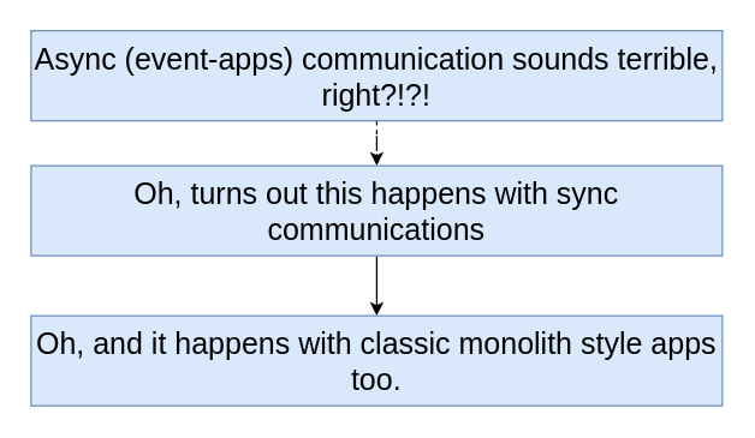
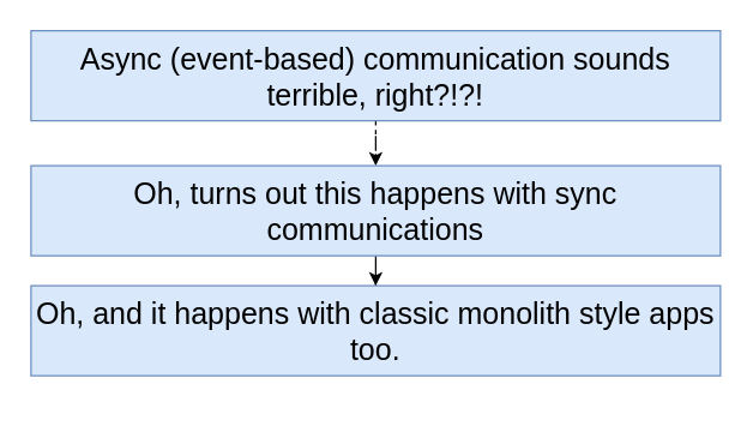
- <mxCell id="3" value="Async (event-apps) communication sounds terrible, right?!?!" style="rounded=0;whiteSpace=wrap;html=1;fontSize=20;align=center;fillColor=#dae8fc;strokeColor=#6c8ebf;" vertex="1" parent="1"><mxGeometry x="20" y="20" width="460" height="60" as="geometry" /></mxCell>
+ <mxCell id="3" value="Async (event-based) communication sounds terrible, right?!?!" style="rounded=0;whiteSpace=wrap;html=1;fontSize=20;align=center;fillColor=#dae8fc;strokeColor=#6c8ebf;" vertex="1" parent="1"><mxGeometry x="20" y="20" width="460" height="60" as="geometry" /></mxCell>
- <mxCell id="6" value="Oh, and it happens with classic monolith style apps too." style="rounded=0;whiteSpace=wrap;html=1;fontSize=20;align=center;fillColor=#dae8fc;strokeColor=#6c8ebf;" vertex="1" parent="1"><mxGeometry x="20" y="210" width="460" height="60" as="geometry" /></mxCell>
+ <mxCell id="6" value="Oh, and it happens with classic monolith style apps too." style="rounded=0;whiteSpace=wrap;html=1;fontSize=20;align=center;fillColor=#dae8fc;strokeColor=#6c8ebf;" vertex="1" parent="1"><mxGeometry x="20" y="190" width="460" height="60" as="geometry" /></mxCell>
